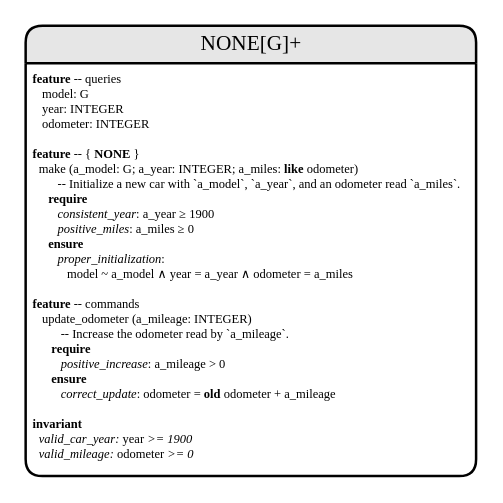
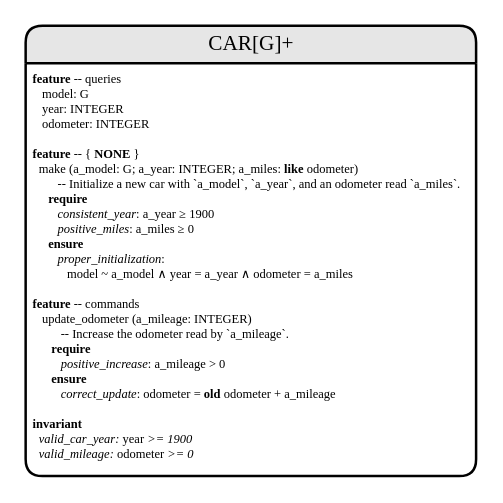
- <mxCell id="2" value="NONE[G]+" style="swimlane;html=1;childLayout=stackLayout;horizontal=1;startSize=30;horizontalStack=0;fillColor=#E6E6E6;fontColor=#000000;rounded=1;fontSize=17;fontStyle=0;strokeWidth=2;resizeParent=0;resizeLast=1;shadow=0;dashed=0;align=center;fontFamily=Verdena;" parent="1" vertex="1"><mxGeometry x="20" y="20" width="360" height="360" as="geometry" /></mxCell>
+ <mxCell id="2" value="CAR[G]+" style="swimlane;html=1;childLayout=stackLayout;horizontal=1;startSize=30;horizontalStack=0;fillColor=#E6E6E6;fontColor=#000000;rounded=1;fontSize=17;fontStyle=0;strokeWidth=2;resizeParent=0;resizeLast=1;shadow=0;dashed=0;align=center;fontFamily=Verdena;" parent="1" vertex="1"><mxGeometry x="20" y="20" width="360" height="360" as="geometry" /></mxCell>
